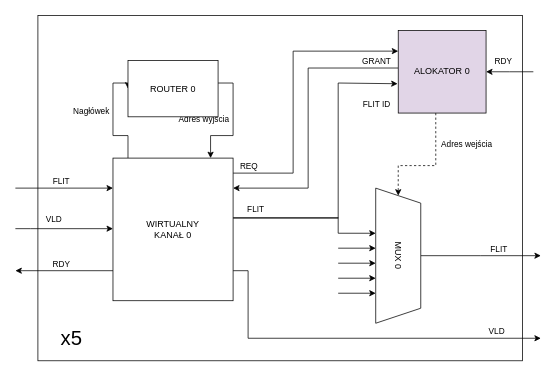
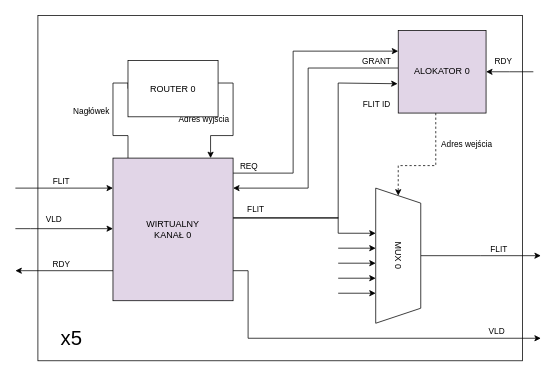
- <mxCell id="5" style="edgeStyle=orthogonalEdgeStyle;rounded=0;orthogonalLoop=1;jettySize=auto;html=1;entryX=0;entryY=0.5;entryDx=0;entryDy=0;" edge="1" parent="1" source="19" target="32"><mxGeometry relative="1" as="geometry"><mxPoint x="210" y="143" as="targetPoint" /><Array as="points"><mxPoint x="170" y="180" /><mxPoint x="150" y="180" /><mxPoint x="150" y="110" /></Array></mxGeometry></mxCell>
+ <mxCell id="5" style="edgeStyle=orthogonalEdgeStyle;rounded=0;orthogonalLoop=1;jettySize=auto;html=1;entryX=0;entryY=0.5;entryDx=0;entryDy=0;endArrow=none;" edge="1" parent="1" source="19" target="32"><mxGeometry relative="1" as="geometry"><mxPoint x="210" y="143" as="targetPoint" /><Array as="points"><mxPoint x="170" y="180" /><mxPoint x="150" y="180" /><mxPoint x="150" y="110" /></Array></mxGeometry></mxCell>
- <mxCell id="19" value="WIRTUALNY &lt;br&gt;KANAŁ 0" style="rounded=0;whiteSpace=wrap;html=1;" vertex="1" parent="1"><mxGeometry x="150" y="210" width="160" height="190" as="geometry" /></mxCell>
+ <mxCell id="19" value="WIRTUALNY &lt;br&gt;KANAŁ 0" style="rounded=0;whiteSpace=wrap;html=1;fillColor=#e1d5e7;" vertex="1" parent="1"><mxGeometry x="150" y="210" width="160" height="190" as="geometry" /></mxCell>
